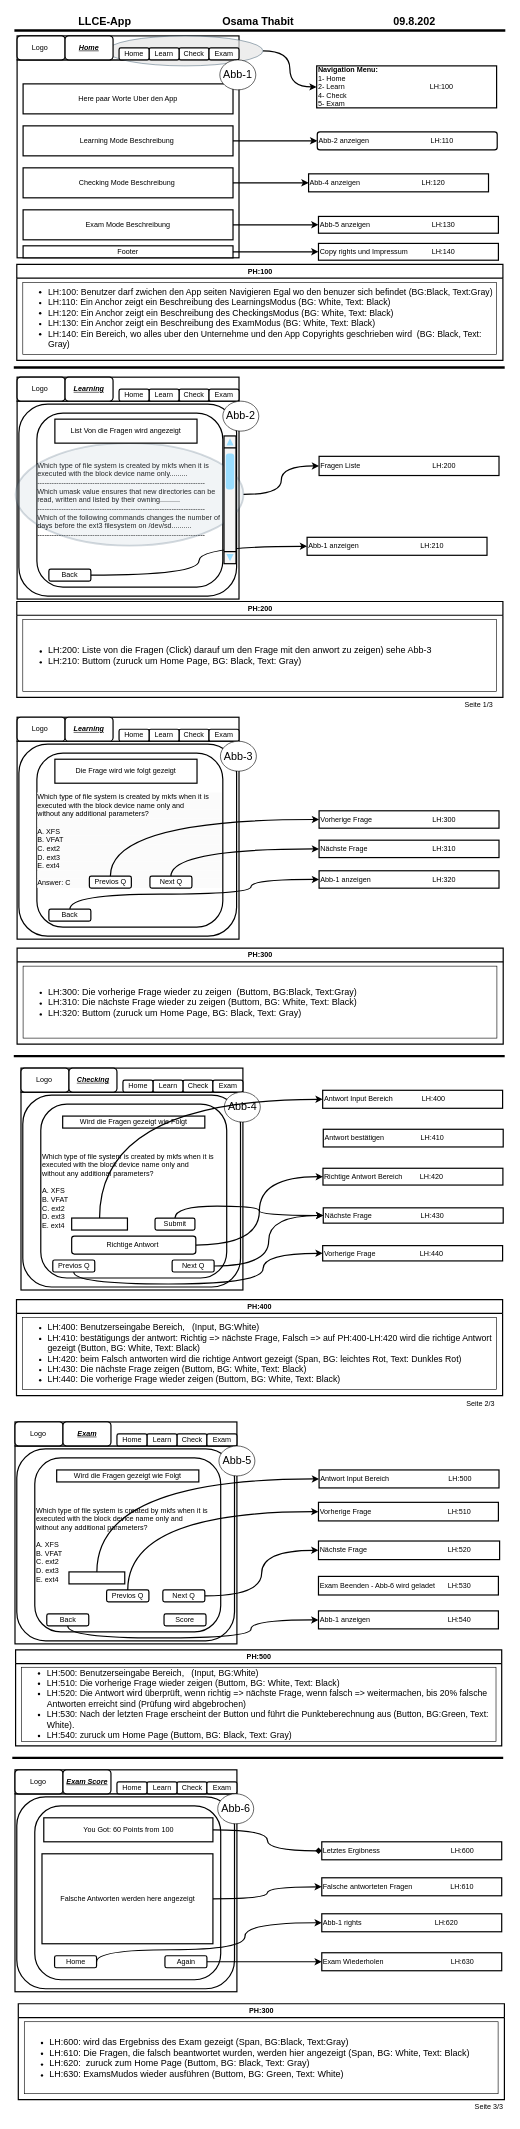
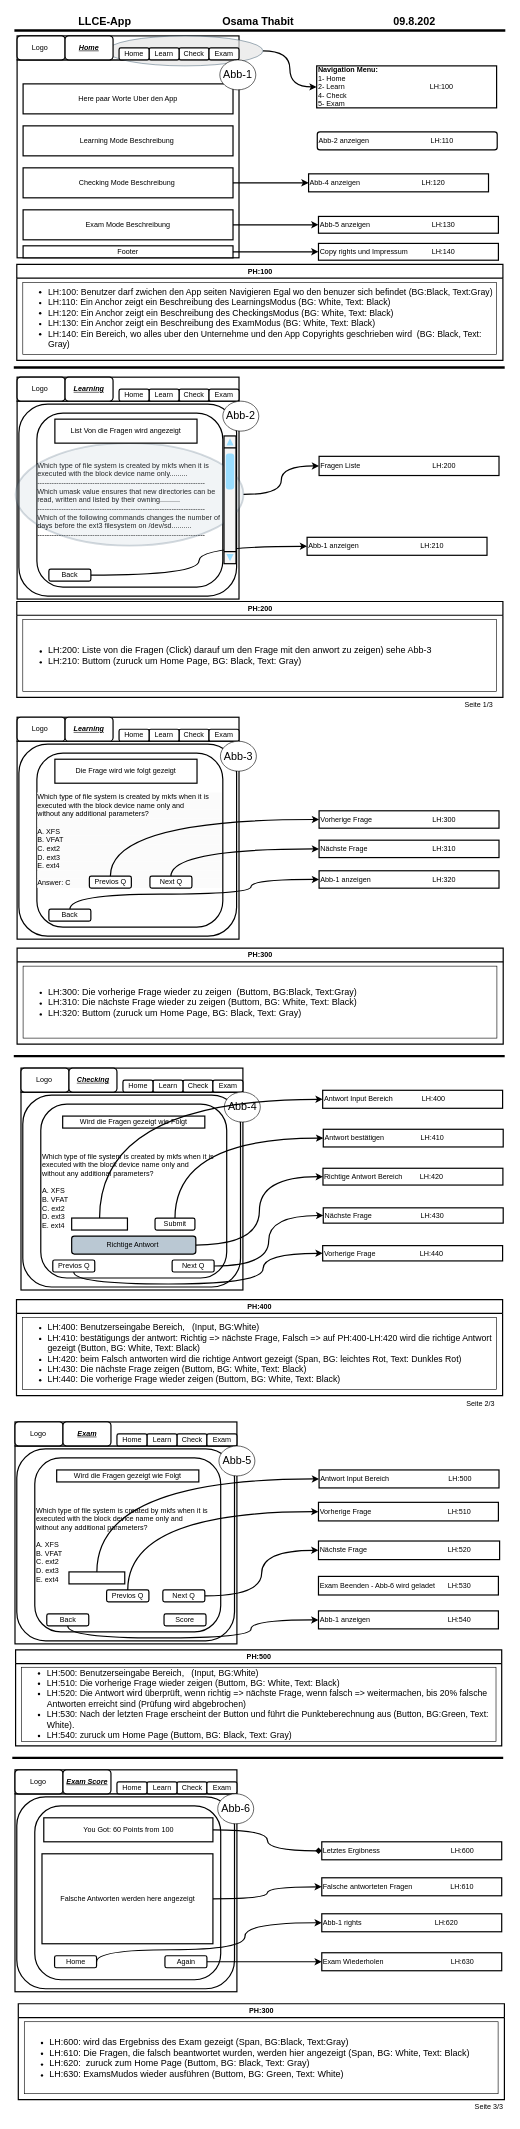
- <mxCell id="12" style="edgeStyle=orthogonalEdgeStyle;orthogonalLoop=1;jettySize=auto;html=1;exitX=1;exitY=0.5;exitDx=0;exitDy=0;strokeWidth=2;curved=1;entryX=0;entryY=0.5;entryDx=0;entryDy=0;" parent="1" source="13" target="97" edge="1"><mxGeometry relative="1" as="geometry"><mxPoint x="538" y="234" as="targetPoint" /></mxGeometry></mxCell>
- <mxCell id="49" style="edgeStyle=orthogonalEdgeStyle;orthogonalLoop=1;jettySize=auto;html=1;exitX=0.5;exitY=0;exitDx=0;exitDy=0;curved=1;strokeWidth=2;" edge="1" parent="1" source="50" target="118"><mxGeometry relative="1" as="geometry" /></mxCell>
+ <mxCell id="49" style="edgeStyle=orthogonalEdgeStyle;orthogonalLoop=1;jettySize=auto;html=1;exitX=0.5;exitY=0;exitDx=0;exitDy=0;entryX=0;entryY=0.5;entryDx=0;entryDy=0;curved=1;strokeWidth=2;" edge="1" parent="1" source="50" target="117"><mxGeometry relative="1" as="geometry" /></mxCell>
- <mxCell id="69" value="Richtige Antwort&amp;nbsp;" style="rounded=1;whiteSpace=wrap;html=1;strokeWidth=2;" parent="1" vertex="1"><mxGeometry x="119" y="2060" width="207" height="30" as="geometry" /></mxCell>
+ <mxCell id="69" value="Richtige Antwort&amp;nbsp;" style="rounded=1;whiteSpace=wrap;html=1;strokeWidth=2;fillColor=#bac8d3;" parent="1" vertex="1"><mxGeometry x="119" y="2060" width="207" height="30" as="geometry" /></mxCell>
